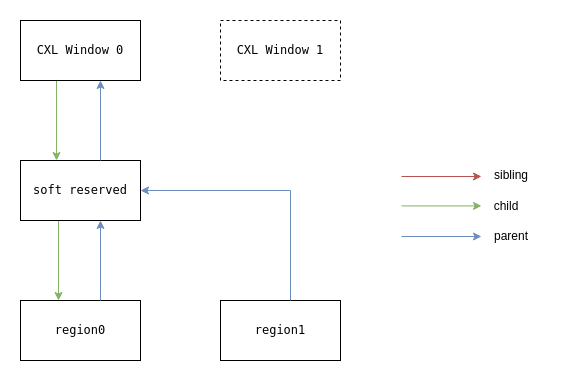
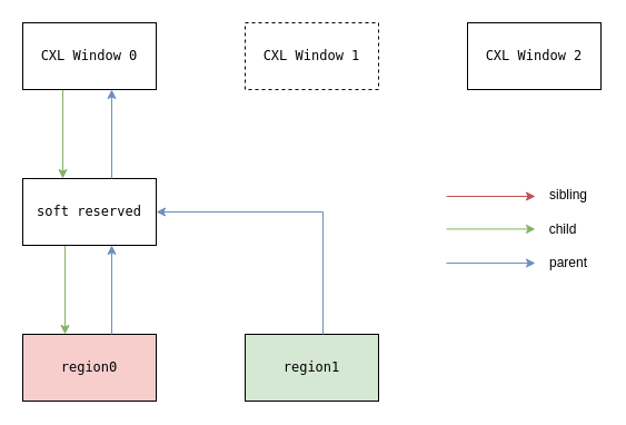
+ <mxCell id="5" value="&lt;pre&gt;CXL Window 2&lt;/pre&gt;" style="rounded=0;whiteSpace=wrap;html=1;" vertex="1" parent="1"><mxGeometry x="420" y="20" width="120" height="60" as="geometry" /></mxCell>
- <mxCell id="8" value="&lt;pre&gt;region0&lt;/pre&gt;" style="rounded=0;whiteSpace=wrap;html=1;" vertex="1" parent="1"><mxGeometry x="20" y="300" width="120" height="60" as="geometry" /></mxCell>
+ <mxCell id="8" value="&lt;pre&gt;region0&lt;/pre&gt;" style="rounded=0;whiteSpace=wrap;html=1;fillColor=#f8cecc;" vertex="1" parent="1"><mxGeometry x="20" y="300" width="120" height="60" as="geometry" /></mxCell>
- <mxCell id="9" value="&lt;pre&gt;region1&lt;/pre&gt;" style="rounded=0;whiteSpace=wrap;html=1;" vertex="1" parent="1"><mxGeometry x="220" y="300" width="120" height="60" as="geometry" /></mxCell>
+ <mxCell id="9" value="&lt;pre&gt;region1&lt;/pre&gt;" style="rounded=0;whiteSpace=wrap;html=1;fillColor=#d5e8d4;" vertex="1" parent="1"><mxGeometry x="220" y="300" width="120" height="60" as="geometry" /></mxCell>
